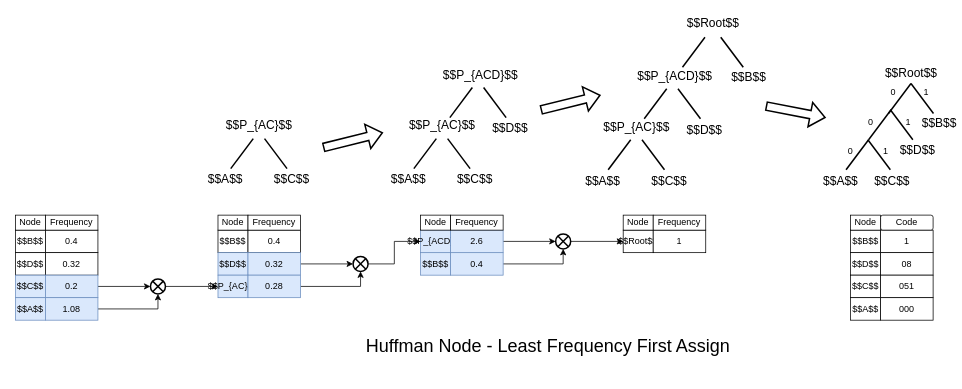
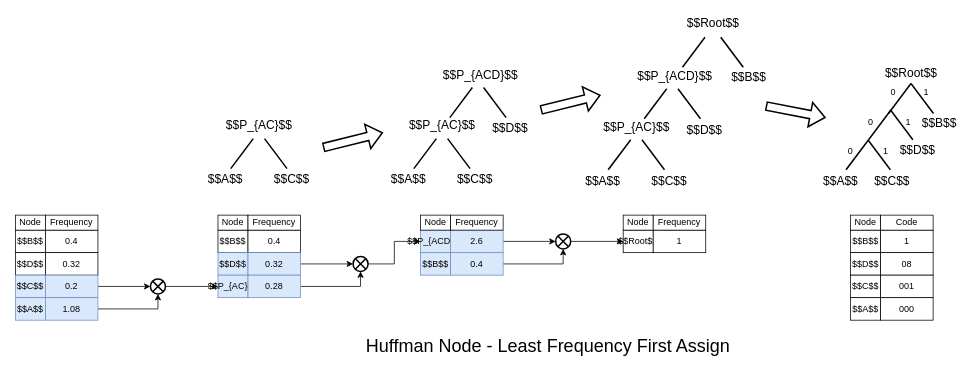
- <mxCell id="99" value="Code" style="whiteSpace=wrap;html=1;rounded=1;" vertex="1" parent="1"><mxGeometry x="1173" y="286" width="70" height="20" as="geometry" /></mxCell>
+ <mxCell id="99" value="Code" style="rounded=0;whiteSpace=wrap;html=1;" vertex="1" parent="1"><mxGeometry x="1173" y="286" width="70" height="20" as="geometry" /></mxCell>
- <mxCell id="95" value="051" style="rounded=0;whiteSpace=wrap;html=1;" vertex="1" parent="1"><mxGeometry x="1173" y="366" width="70" height="30" as="geometry" /></mxCell>
+ <mxCell id="95" value="001" style="rounded=0;whiteSpace=wrap;html=1;" vertex="1" parent="1"><mxGeometry x="1173" y="366" width="70" height="30" as="geometry" /></mxCell>
